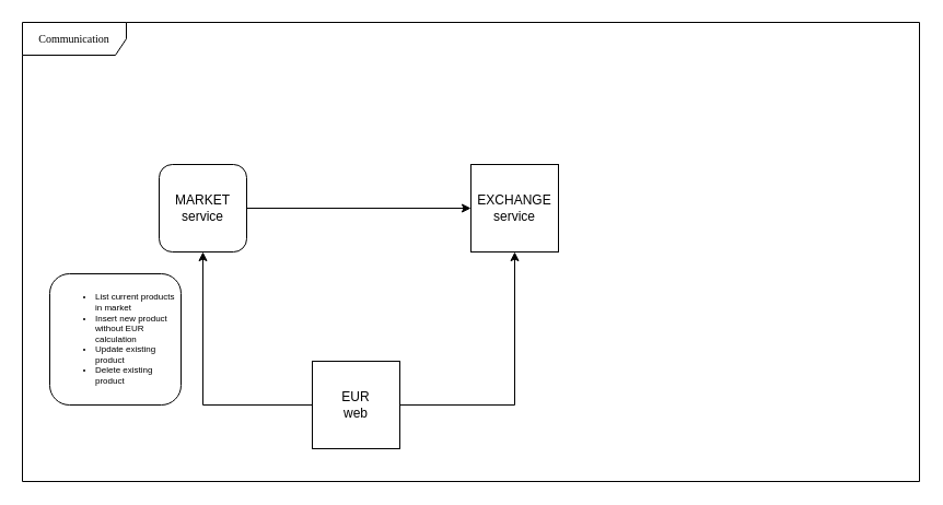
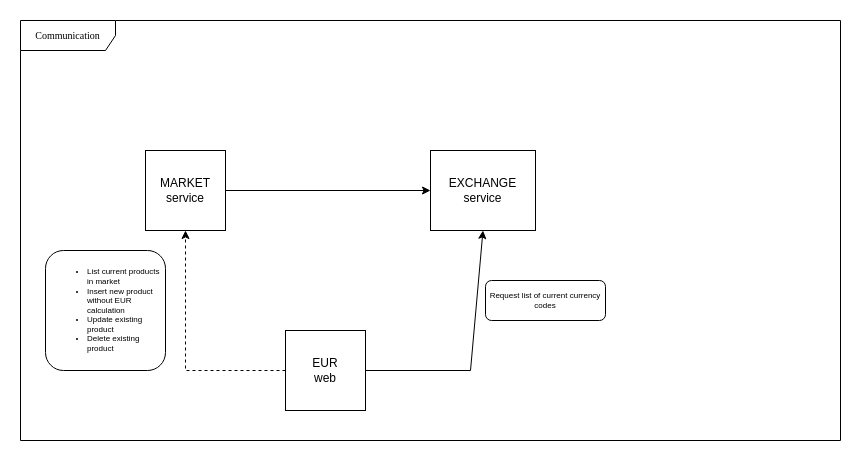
- <mxCell id="4" value="MARKET&lt;br&gt;service" style="whiteSpace=wrap;html=1;aspect=fixed;rounded=1;" vertex="1" parent="1"><mxGeometry x="145" y="150" width="80" height="80" as="geometry" /></mxCell>
+ <mxCell id="4" value="MARKET&lt;br&gt;service" style="whiteSpace=wrap;html=1;aspect=fixed;" vertex="1" parent="1"><mxGeometry x="145" y="150" width="80" height="80" as="geometry" /></mxCell>
- <mxCell id="5" value="EXCHANGE&lt;br&gt;service" style="whiteSpace=wrap;html=1;aspect=fixed;" vertex="1" parent="1"><mxGeometry x="430" y="150" width="80" height="80" as="geometry" /></mxCell>
+ <mxCell id="5" value="EXCHANGE&lt;br&gt;service" style="whiteSpace=wrap;html=1;aspect=fixed;" vertex="1" parent="1"><mxGeometry x="430" y="150" width="105" height="80" as="geometry" /></mxCell>
+ <mxCell id="9" value="Request list of current currency codes" style="rounded=1;whiteSpace=wrap;html=1;fontSize=8;" vertex="1" parent="1"><mxGeometry x="485" y="280" width="120" height="40" as="geometry" /></mxCell>
- <mxCell id="6" value="" style="endArrow=classic;html=1;rounded=0;exitX=0;exitY=0.5;exitDx=0;exitDy=0;" edge="1" parent="1" source="3" target="4"><mxGeometry width="50" height="50" relative="1" as="geometry"><mxPoint x="385" y="400" as="sourcePoint" /><mxPoint x="435" y="350" as="targetPoint" /><Array as="points"><mxPoint x="185" y="370" /></Array></mxGeometry></mxCell>
+ <mxCell id="6" value="" style="endArrow=classic;html=1;rounded=0;exitX=0;exitY=0.5;exitDx=0;exitDy=0;dashed=1;" edge="1" parent="1" source="3" target="4"><mxGeometry width="50" height="50" relative="1" as="geometry"><mxPoint x="385" y="400" as="sourcePoint" /><mxPoint x="435" y="350" as="targetPoint" /><Array as="points"><mxPoint x="185" y="370" /></Array></mxGeometry></mxCell>
